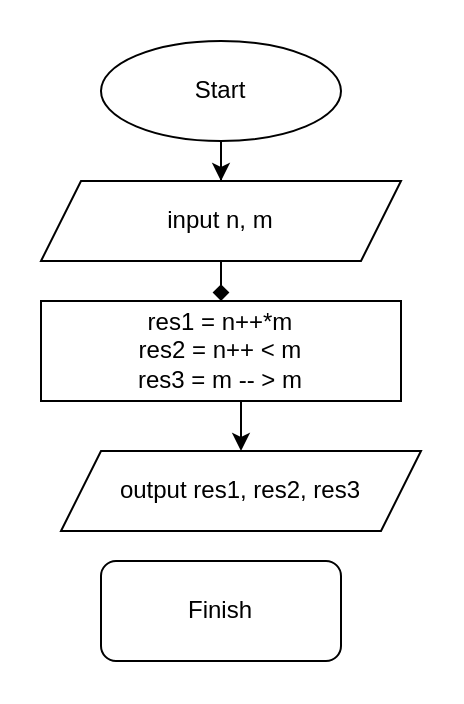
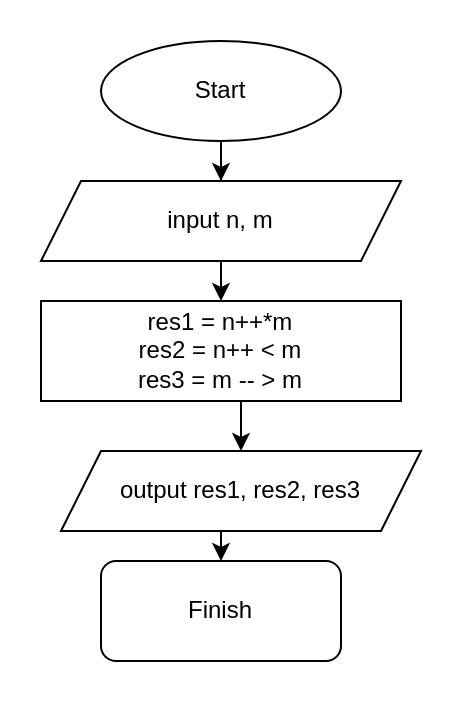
- <mxCell id="4" style="edgeStyle=orthogonalEdgeStyle;rounded=0;orthogonalLoop=1;jettySize=auto;html=1;exitX=0.5;exitY=1;exitDx=0;exitDy=0;entryX=0.5;entryY=0;entryDx=0;entryDy=0;endArrow=diamond;" edge="1" parent="1" source="5" target="7"><mxGeometry relative="1" as="geometry" /></mxCell>
+ <mxCell id="4" style="edgeStyle=orthogonalEdgeStyle;rounded=0;orthogonalLoop=1;jettySize=auto;html=1;exitX=0.5;exitY=1;exitDx=0;exitDy=0;entryX=0.5;entryY=0;entryDx=0;entryDy=0;" edge="1" parent="1" source="5" target="7"><mxGeometry relative="1" as="geometry" /></mxCell>
+ <mxCell id="8" style="edgeStyle=orthogonalEdgeStyle;rounded=0;orthogonalLoop=1;jettySize=auto;html=1;exitX=0.5;exitY=1;exitDx=0;exitDy=0;entryX=0.5;entryY=0;entryDx=0;entryDy=0;" edge="1" parent="1" source="9" target="10"><mxGeometry relative="1" as="geometry" /></mxCell>
